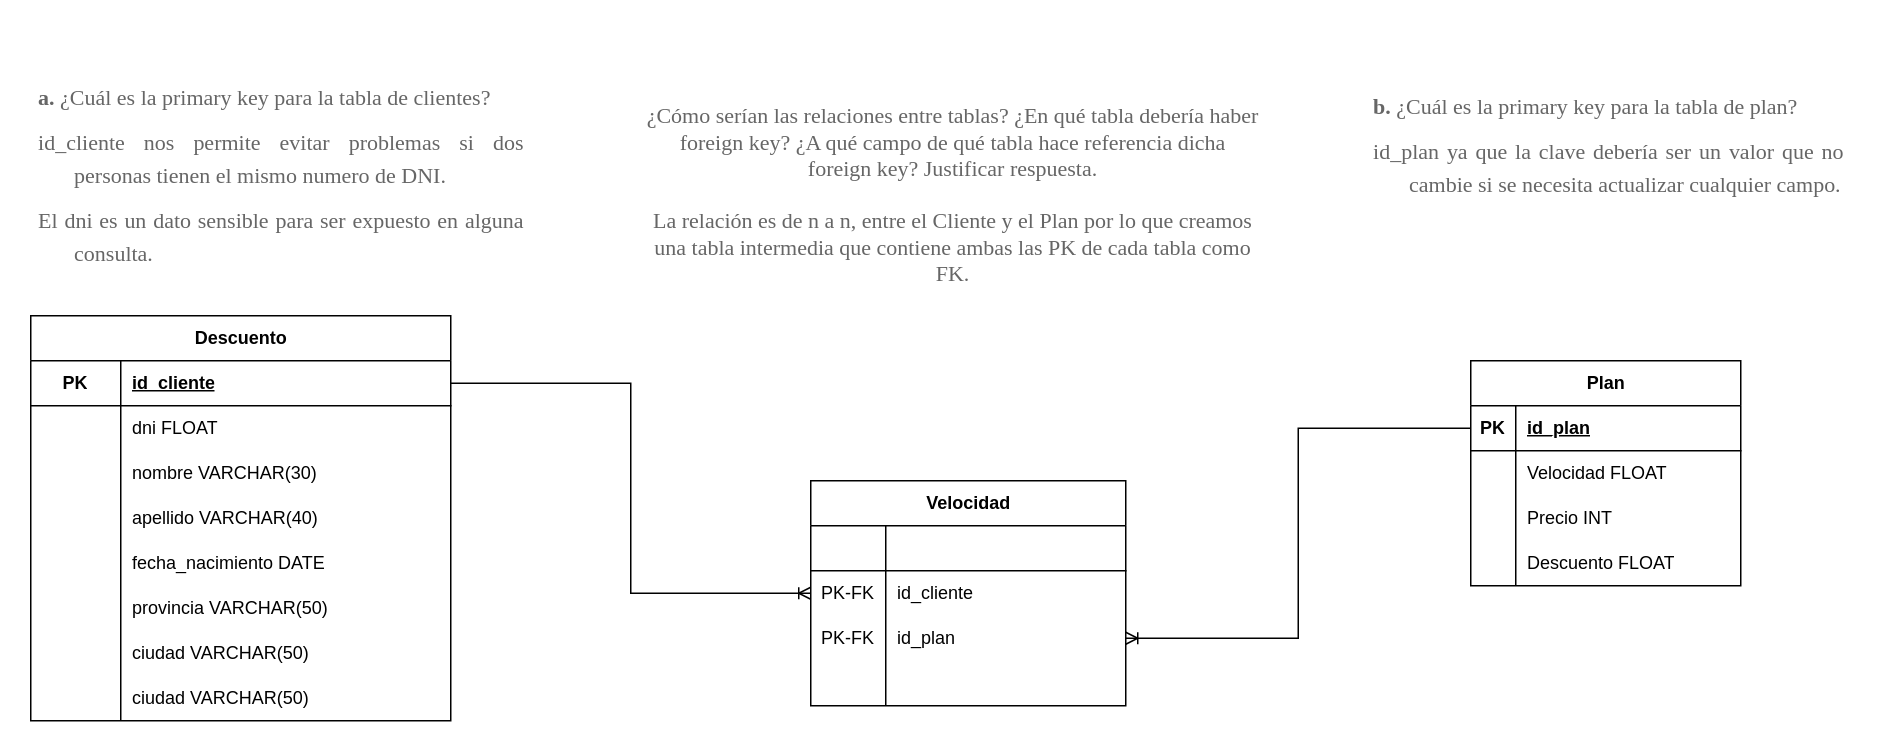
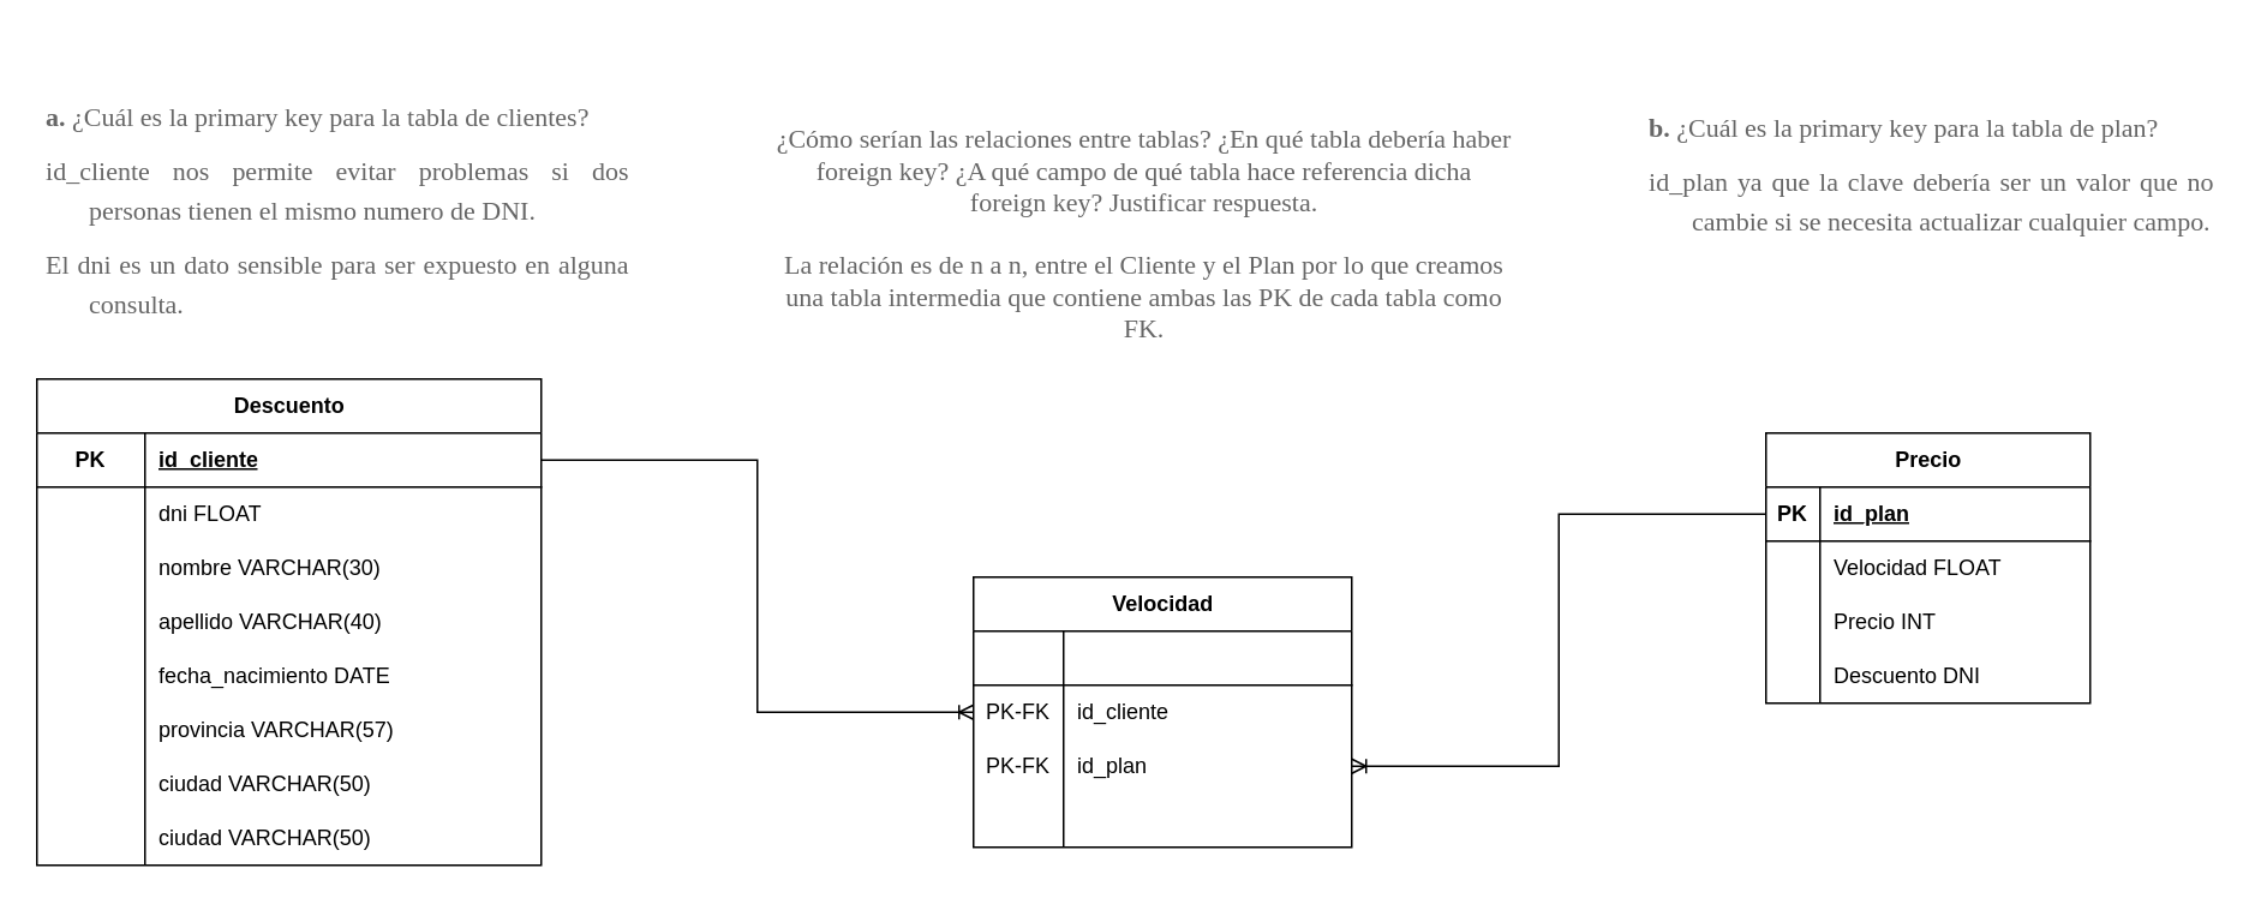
- <mxCell id="27" value="Plan" style="shape=table;startSize=30;container=1;collapsible=1;childLayout=tableLayout;fixedRows=1;rowLines=0;fontStyle=1;align=center;resizeLast=1;html=1;" vertex="1" parent="1"><mxGeometry x="980" y="240" width="180" height="150" as="geometry" /></mxCell>
+ <mxCell id="27" value="Precio" style="shape=table;startSize=30;container=1;collapsible=1;childLayout=tableLayout;fixedRows=1;rowLines=0;fontStyle=1;align=center;resizeLast=1;html=1;" vertex="1" parent="1"><mxGeometry x="980" y="240" width="180" height="150" as="geometry" /></mxCell>
- <mxCell id="39" value="Descuento FLOAT" style="shape=partialRectangle;connectable=0;fillColor=none;top=0;left=0;bottom=0;right=0;align=left;spacingLeft=6;overflow=hidden;whiteSpace=wrap;html=1;" vertex="1" parent="37"><mxGeometry x="30" width="150" height="30" as="geometry"><mxRectangle width="150" height="30" as="alternateBounds" /></mxGeometry></mxCell>
+ <mxCell id="39" value="Descuento DNI" style="shape=partialRectangle;connectable=0;fillColor=none;top=0;left=0;bottom=0;right=0;align=left;spacingLeft=6;overflow=hidden;whiteSpace=wrap;html=1;" vertex="1" parent="37"><mxGeometry x="30" width="150" height="30" as="geometry"><mxRectangle width="150" height="30" as="alternateBounds" /></mxGeometry></mxCell>
- <mxCell id="20" value="provincia VARCHAR(50)" style="shape=partialRectangle;connectable=0;fillColor=none;top=0;left=0;bottom=0;right=0;align=left;spacingLeft=6;overflow=hidden;whiteSpace=wrap;html=1;" vertex="1" parent="18"><mxGeometry x="60" width="220" height="30" as="geometry"><mxRectangle width="220" height="30" as="alternateBounds" /></mxGeometry></mxCell>
+ <mxCell id="20" value="provincia VARCHAR(57)" style="shape=partialRectangle;connectable=0;fillColor=none;top=0;left=0;bottom=0;right=0;align=left;spacingLeft=6;overflow=hidden;whiteSpace=wrap;html=1;" vertex="1" parent="18"><mxGeometry x="60" width="220" height="30" as="geometry"><mxRectangle width="220" height="30" as="alternateBounds" /></mxGeometry></mxCell>
